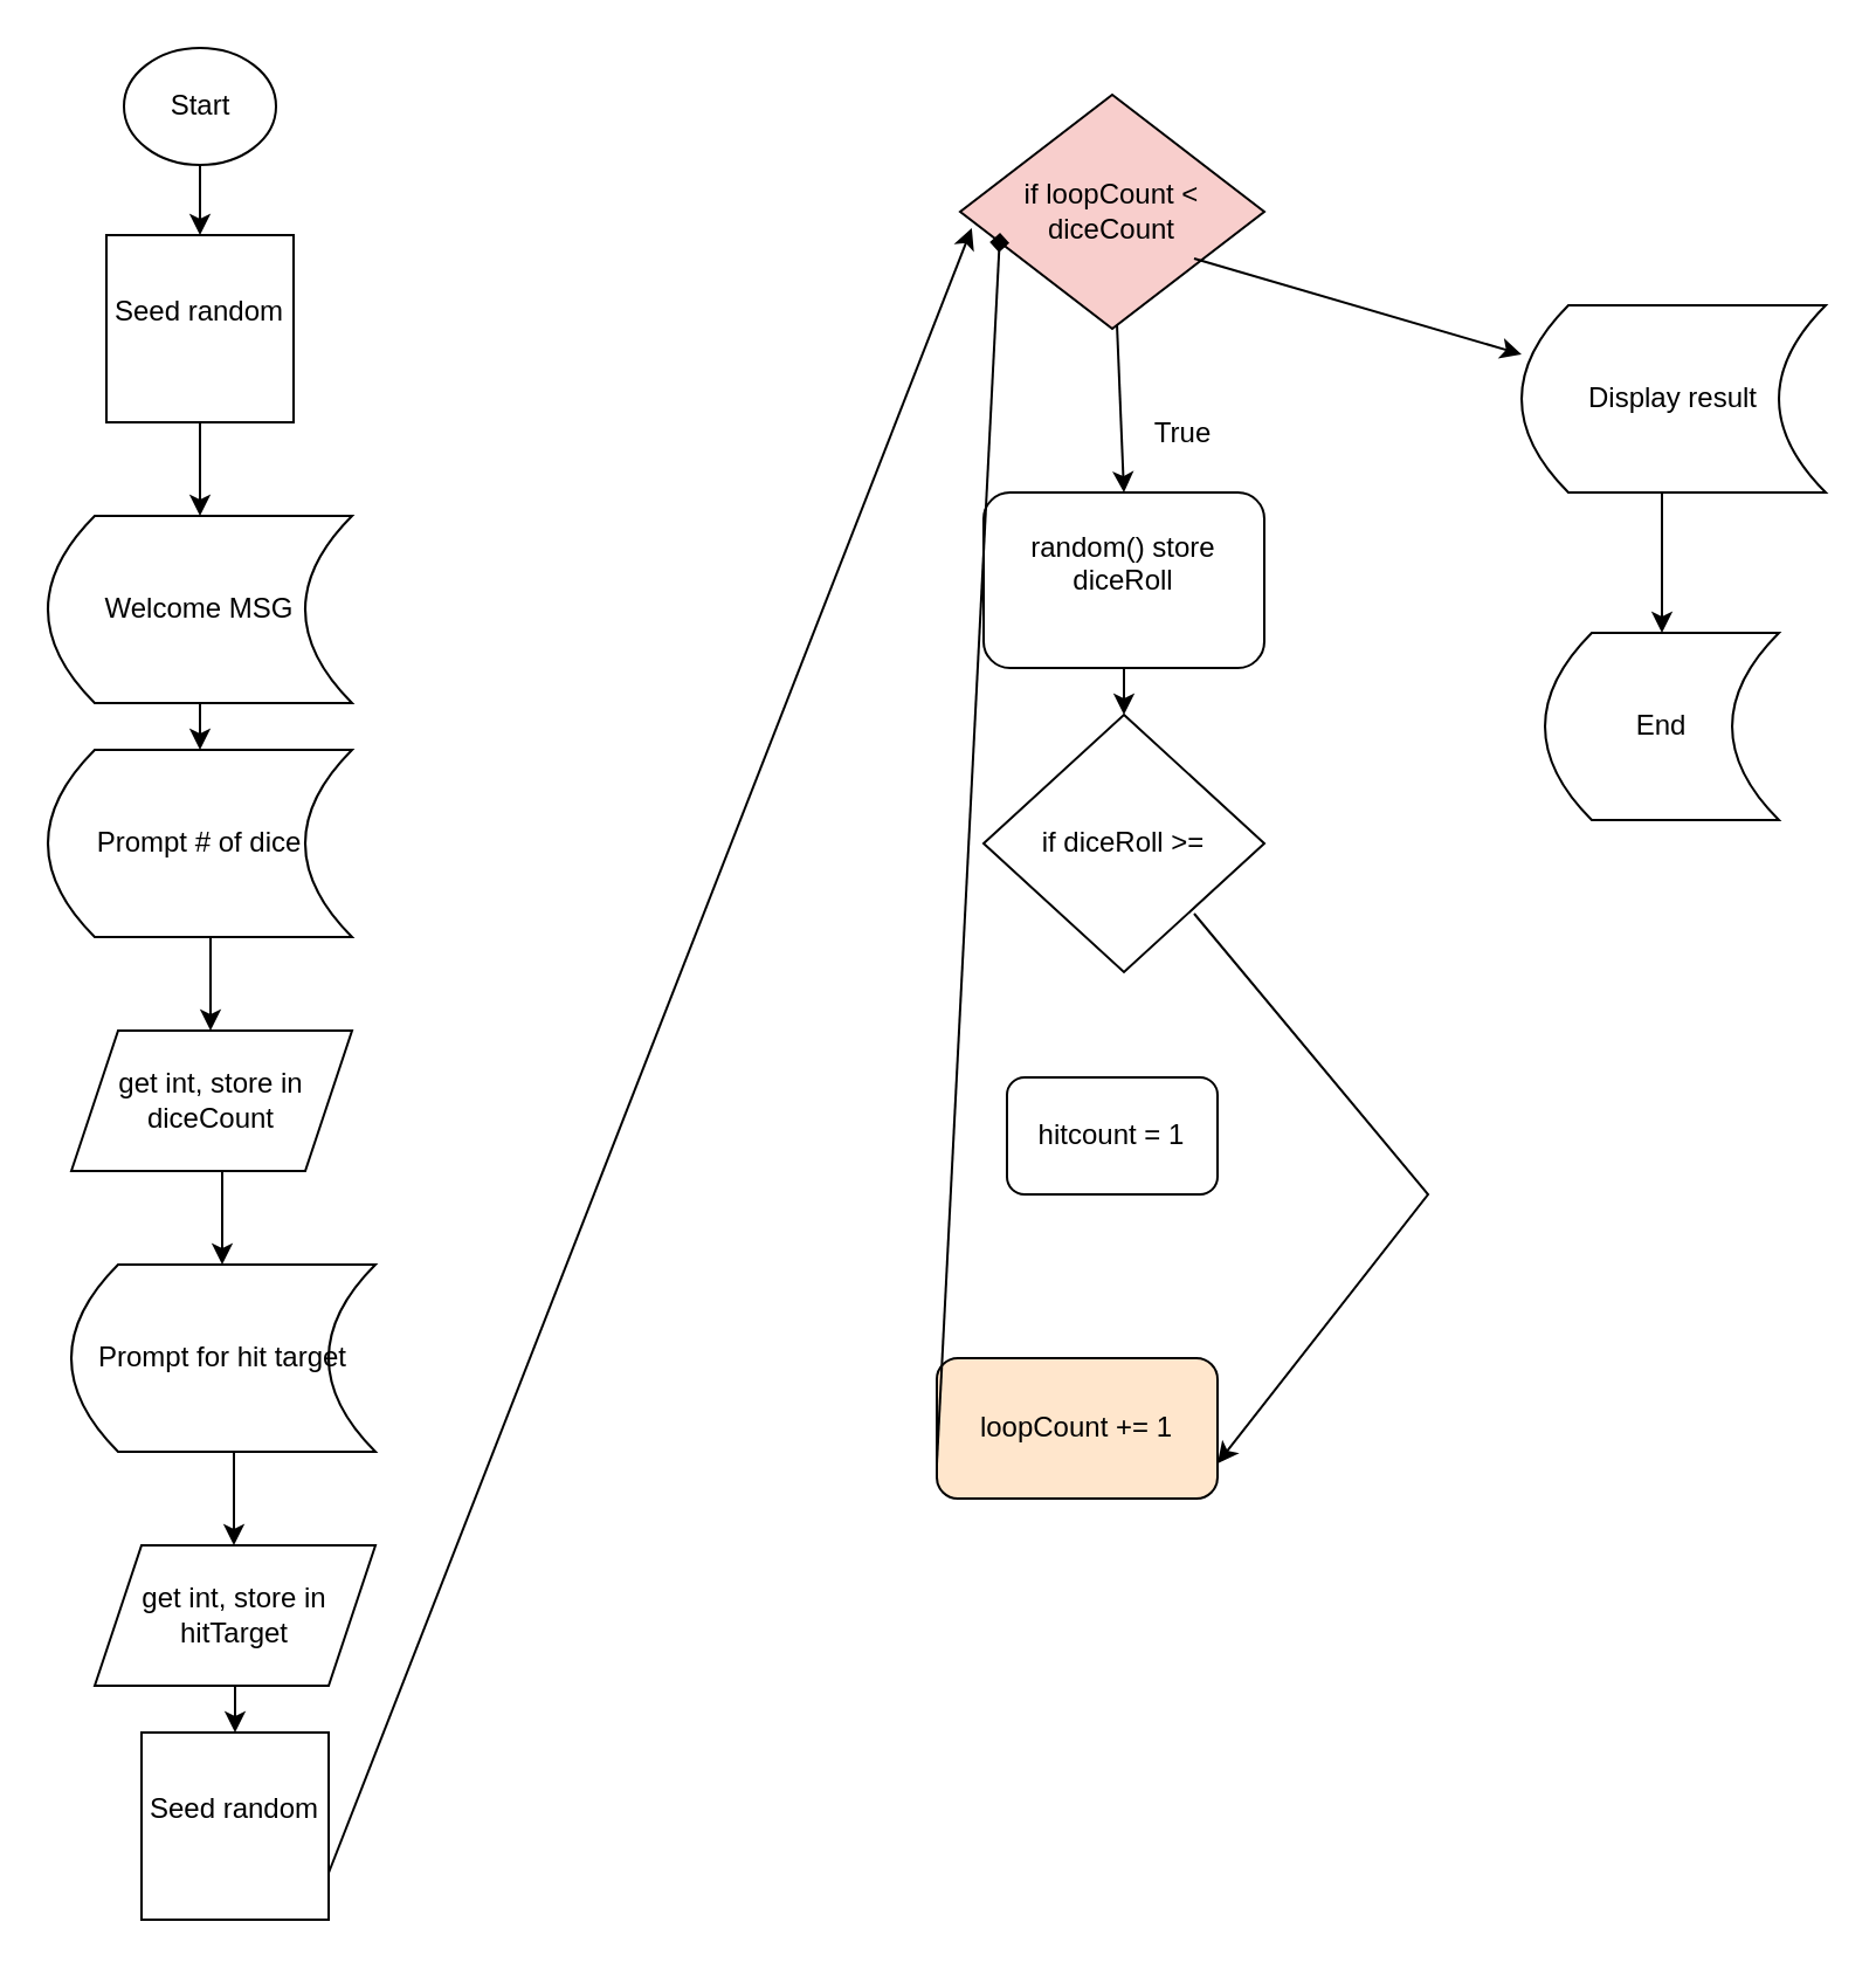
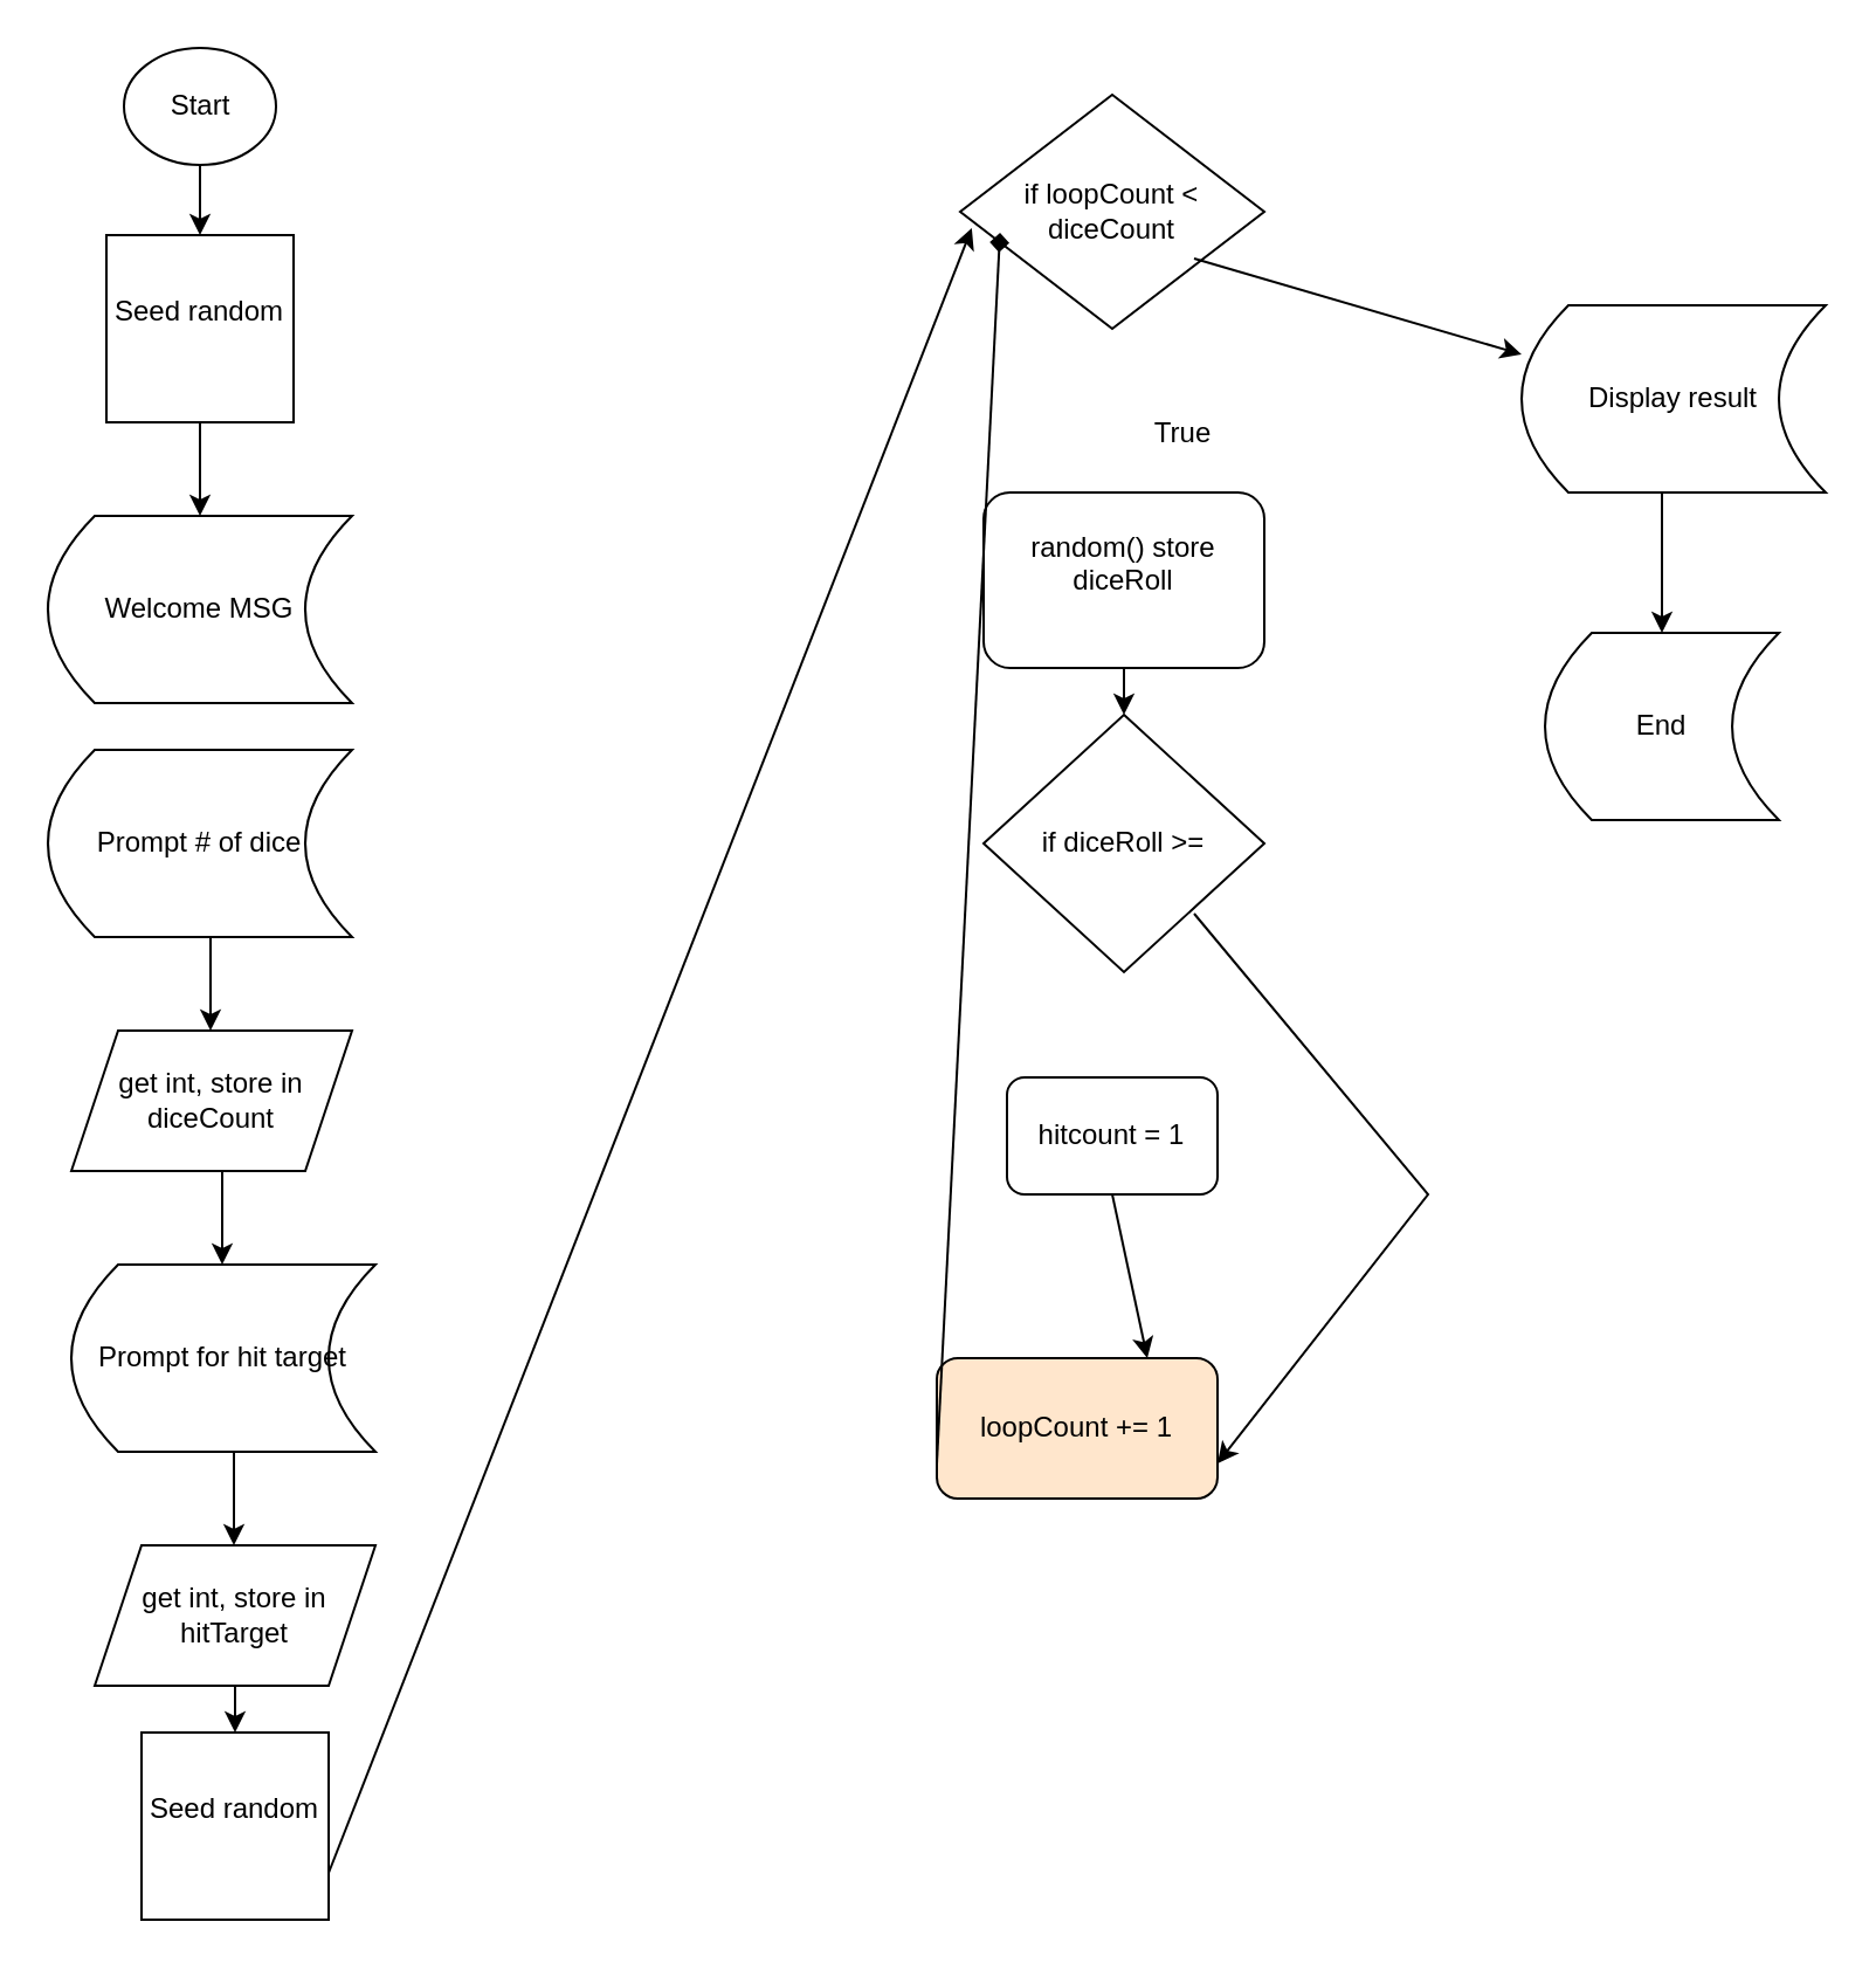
- <mxCell id="11" value="if loopCount &amp;lt;&lt;div&gt;diceCount&lt;/div&gt;" style="rhombus;whiteSpace=wrap;html=1;fillColor=#f8cecc;" vertex="1" parent="1"><mxGeometry x="410" width="130" height="100" as="geometry" y="40" /></mxCell>
+ <mxCell id="11" value="if loopCount &amp;lt;&lt;div&gt;diceCount&lt;/div&gt;" style="rhombus;whiteSpace=wrap;html=1;" vertex="1" parent="1"><mxGeometry x="410" width="130" height="100" as="geometry" y="40" /></mxCell>
- <mxCell id="27" value="" style="endArrow=classic;html=1;rounded=0;entryX=0.5;entryY=0;entryDx=0;entryDy=0;" edge="1" parent="1" source="11" target="13"><mxGeometry width="50" height="50" relative="1" as="geometry"><mxPoint x="490" y="150" as="sourcePoint" /><mxPoint x="540" y="100" as="targetPoint" /></mxGeometry></mxCell>
- <mxCell id="17" value="" style="endArrow=classic;html=1;rounded=0;exitX=0.5;exitY=1;exitDx=0;exitDy=0;" edge="1" parent="1" source="6" target="7"><mxGeometry width="50" height="50" relative="1" as="geometry"><mxPoint x="110" y="310" as="sourcePoint" /><mxPoint x="110" y="290" as="targetPoint" /></mxGeometry></mxCell>
+ <mxCell id="30" value="" style="endArrow=classic;html=1;rounded=0;exitX=0.5;exitY=1;exitDx=0;exitDy=0;entryX=0.75;entryY=0;entryDx=0;entryDy=0;" edge="1" parent="1" source="14" target="15"><mxGeometry width="50" height="50" relative="1" as="geometry"><mxPoint x="455" y="550" as="sourcePoint" /><mxPoint x="490" y="570" as="targetPoint" /></mxGeometry></mxCell>
